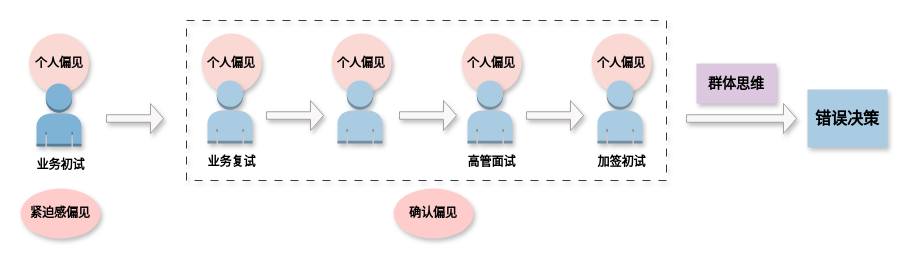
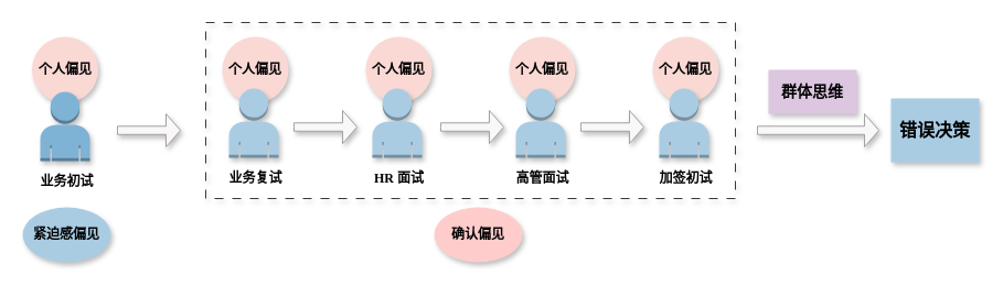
+ <mxCell id="23" value="HR 面试" style="text;html=1;align=center;verticalAlign=middle;resizable=0;points=[];autosize=1;strokeColor=none;fillColor=none;fontFamily=Verdana;fontStyle=1" parent="22" vertex="1"><mxGeometry y="67" width="70" height="30" as="geometry" /></mxCell>
- <mxCell id="9" value="紧迫感偏见" style="ellipse;whiteSpace=wrap;html=1;fillColor=#ffcccc;strokeColor=none;shadow=1;fontStyle=1" parent="2" vertex="1"><mxGeometry y="168" width="80" height="50" as="geometry" /></mxCell>
+ <mxCell id="9" value="紧迫感偏见" style="ellipse;whiteSpace=wrap;html=1;fillColor=#a9cce3;strokeColor=none;shadow=1;fontStyle=1;" parent="2" vertex="1"><mxGeometry y="168" width="80" height="50" as="geometry" /></mxCell>
